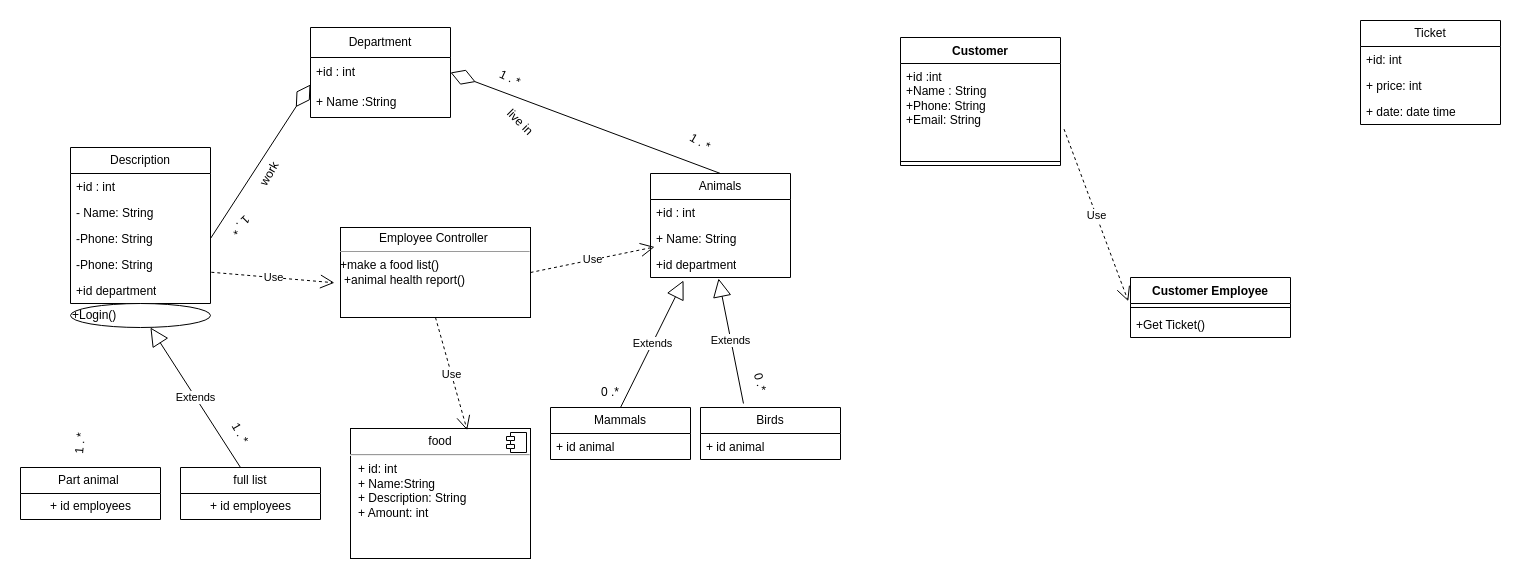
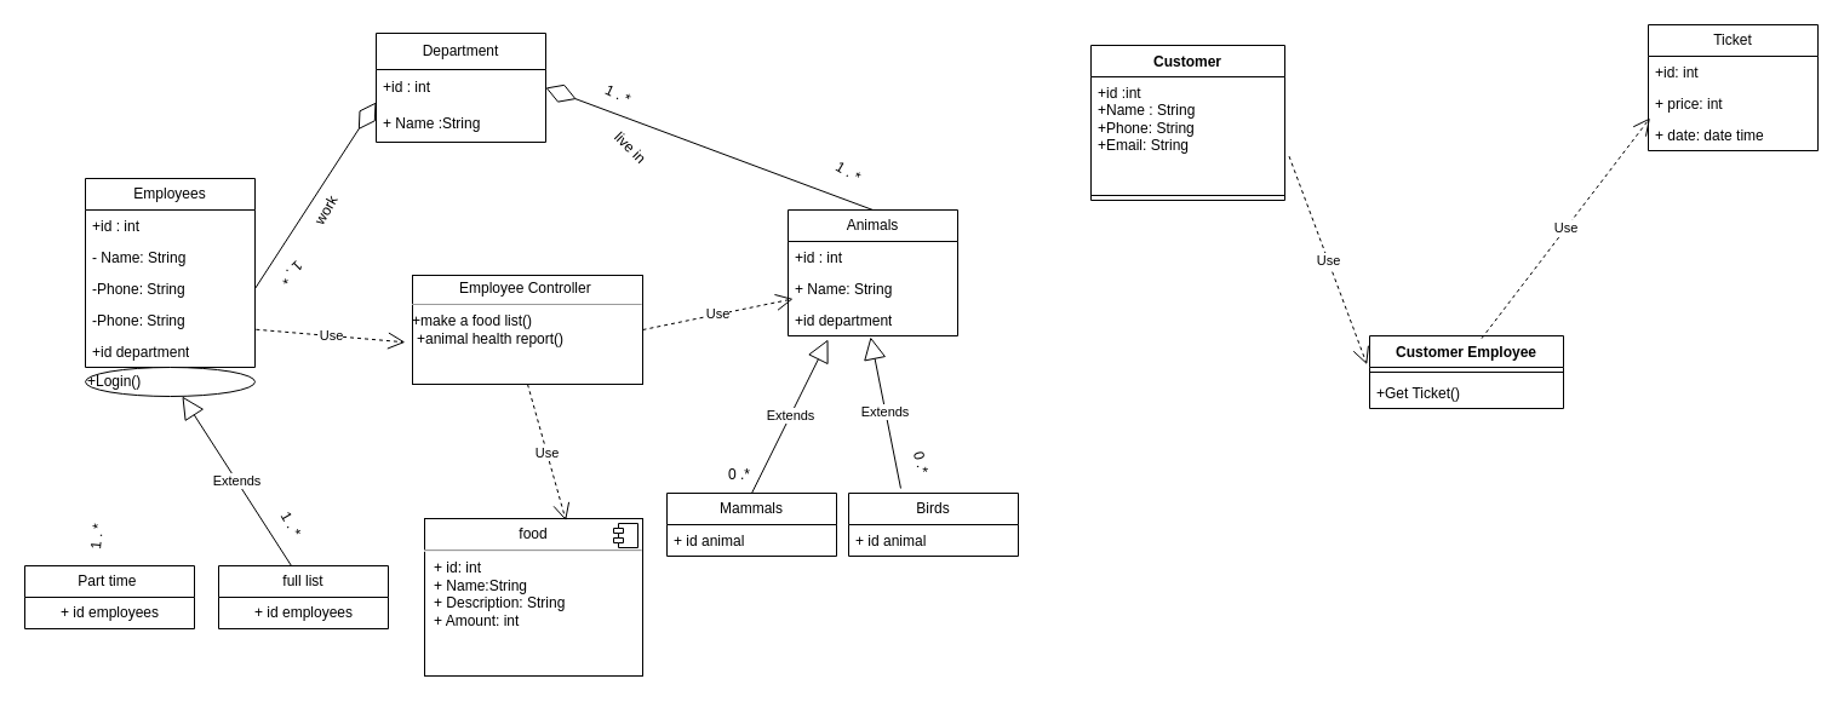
- <mxCell id="2" value="Description" style="swimlane;fontStyle=0;childLayout=stackLayout;horizontal=1;startSize=26;fillColor=none;horizontalStack=0;resizeParent=1;resizeParentMax=0;resizeLast=0;collapsible=1;marginBottom=0;whiteSpace=wrap;html=1;" parent="1" vertex="1"><mxGeometry x="70" y="147" width="140" height="156" as="geometry" /></mxCell>
+ <mxCell id="2" value="Employees" style="swimlane;fontStyle=0;childLayout=stackLayout;horizontal=1;startSize=26;fillColor=none;horizontalStack=0;resizeParent=1;resizeParentMax=0;resizeLast=0;collapsible=1;marginBottom=0;whiteSpace=wrap;html=1;" parent="1" vertex="1"><mxGeometry x="70" y="147" width="140" height="156" as="geometry" /></mxCell>
+ <mxCell id="47" value="Use" style="endArrow=open;endSize=12;dashed=1;html=1;rounded=0;entryX=0.01;entryY=-0.038;entryDx=0;entryDy=0;entryPerimeter=0;exitX=0.578;exitY=0.035;exitDx=0;exitDy=0;exitPerimeter=0;" edge="1" parent="1" source="40" target="46"><mxGeometry width="160" relative="1" as="geometry"><mxPoint x="1160" y="227" as="sourcePoint" /><mxPoint x="1320" y="227" as="targetPoint" /></mxGeometry></mxCell>
- <mxCell id="8" value="Part animal&amp;nbsp;" style="swimlane;fontStyle=0;childLayout=stackLayout;horizontal=1;startSize=26;fillColor=none;horizontalStack=0;resizeParent=1;resizeParentMax=0;resizeLast=0;collapsible=1;marginBottom=0;whiteSpace=wrap;html=1;" parent="1" vertex="1"><mxGeometry x="20" y="467" width="140" height="52" as="geometry" /></mxCell>
+ <mxCell id="8" value="Part time&amp;nbsp;" style="swimlane;fontStyle=0;childLayout=stackLayout;horizontal=1;startSize=26;fillColor=none;horizontalStack=0;resizeParent=1;resizeParentMax=0;resizeLast=0;collapsible=1;marginBottom=0;whiteSpace=wrap;html=1;" parent="1" vertex="1"><mxGeometry x="20" y="467" width="140" height="52" as="geometry" /></mxCell>
